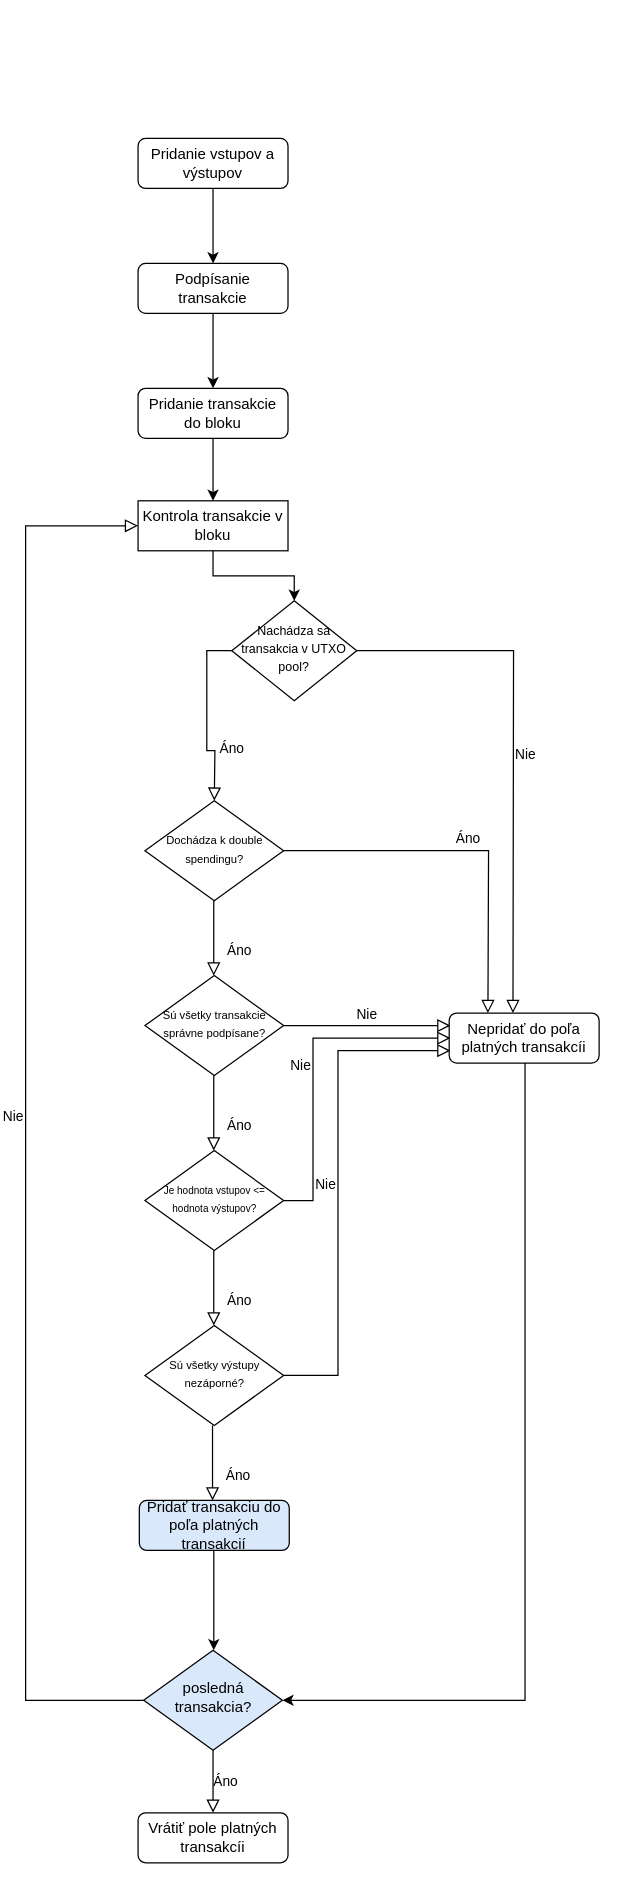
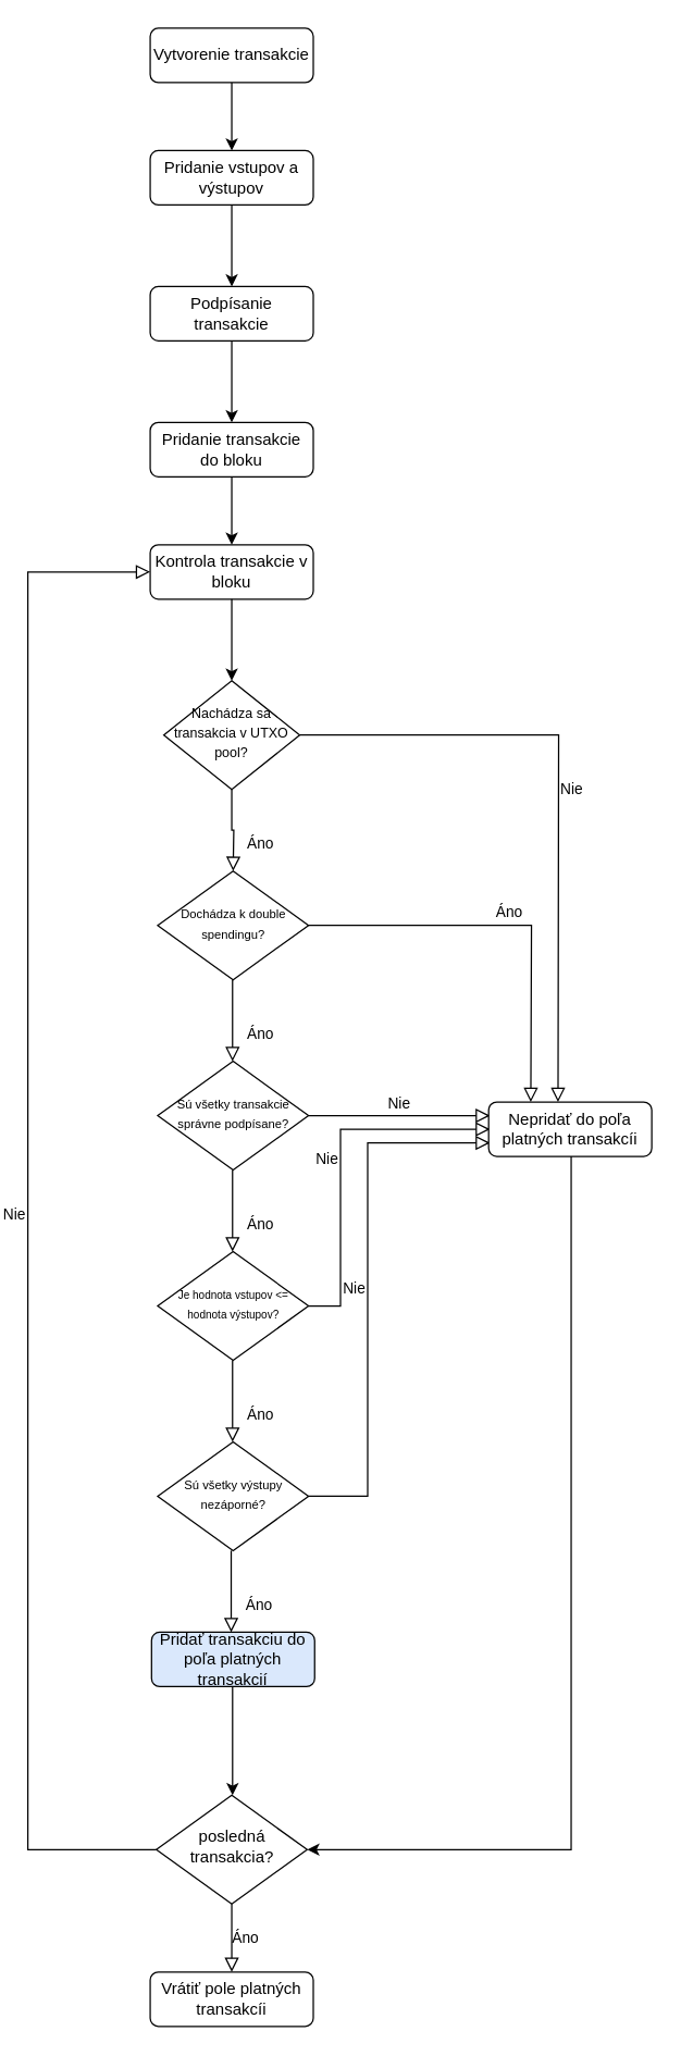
+ <mxCell id="5" value="Vytvorenie transakcie" style="rounded=1;whiteSpace=wrap;html=1;fontSize=12;glass=0;strokeWidth=1;shadow=0;" vertex="1" parent="1"><mxGeometry x="110" y="20" width="120" height="40" as="geometry" /></mxCell>
+ <mxCell id="4" value="" style="edgeStyle=orthogonalEdgeStyle;rounded=0;orthogonalLoop=1;jettySize=auto;html=1;" edge="1" parent="1" source="5" target="3"><mxGeometry relative="1" as="geometry"><mxPoint x="170" y="140" as="targetPoint" /></mxGeometry></mxCell>
- <mxCell id="8" value="Kontrola transakcie v bloku" style="whiteSpace=wrap;html=1;fontSize=12;glass=0;strokeWidth=1;shadow=0;rounded=0;" vertex="1" parent="1"><mxGeometry x="110" y="400" width="120" height="40" as="geometry" /></mxCell>
+ <mxCell id="8" value="Kontrola transakcie v bloku" style="rounded=1;whiteSpace=wrap;html=1;fontSize=12;glass=0;strokeWidth=1;shadow=0;" vertex="1" parent="1"><mxGeometry x="110" y="400" width="120" height="40" as="geometry" /></mxCell>
- <mxCell id="13" value="&lt;font style=&quot;font-size: 10px&quot;&gt;Nachádza sa transakcia v UTXO pool?&lt;/font&gt;" style="rhombus;whiteSpace=wrap;html=1;shadow=0;fontFamily=Helvetica;fontSize=12;align=center;strokeWidth=1;spacing=6;spacingTop=-4;" vertex="1" parent="1"><mxGeometry x="185" y="480" width="100" height="80" as="geometry" /></mxCell>
+ <mxCell id="13" value="&lt;font style=&quot;font-size: 10px&quot;&gt;Nachádza sa transakcia v UTXO pool?&lt;/font&gt;" style="rhombus;whiteSpace=wrap;html=1;shadow=0;fontFamily=Helvetica;fontSize=12;align=center;strokeWidth=1;spacing=6;spacingTop=-4;" vertex="1" parent="1"><mxGeometry x="120" y="500" width="100" height="80" as="geometry" /></mxCell>
- <mxCell id="10" value="posledná transakcia?" style="rhombus;whiteSpace=wrap;html=1;shadow=0;fontFamily=Helvetica;fontSize=12;align=center;strokeWidth=1;spacing=6;spacingTop=-4;fillColor=#dae8fc;" vertex="1" parent="1"><mxGeometry x="114.5" y="1320" width="111" height="80" as="geometry" /></mxCell>
+ <mxCell id="10" value="posledná transakcia?" style="rhombus;whiteSpace=wrap;html=1;shadow=0;fontFamily=Helvetica;fontSize=12;align=center;strokeWidth=1;spacing=6;spacingTop=-4;" vertex="1" parent="1"><mxGeometry x="114.5" y="1320" width="111" height="80" as="geometry" /></mxCell>
